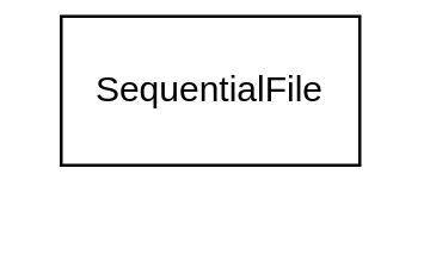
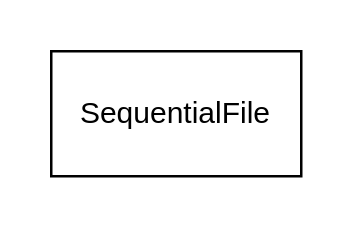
- <mxCell id="2" value="SequentialFile" style="rounded=0;whiteSpace=wrap;html=1;" vertex="1" parent="1"><mxGeometry x="20" y="5" width="100" height="50" as="geometry" /></mxCell>
+ <mxCell id="2" value="SequentialFile" style="rounded=0;whiteSpace=wrap;html=1;" vertex="1" parent="1"><mxGeometry x="20" y="20" width="100" height="50" as="geometry" /></mxCell>
